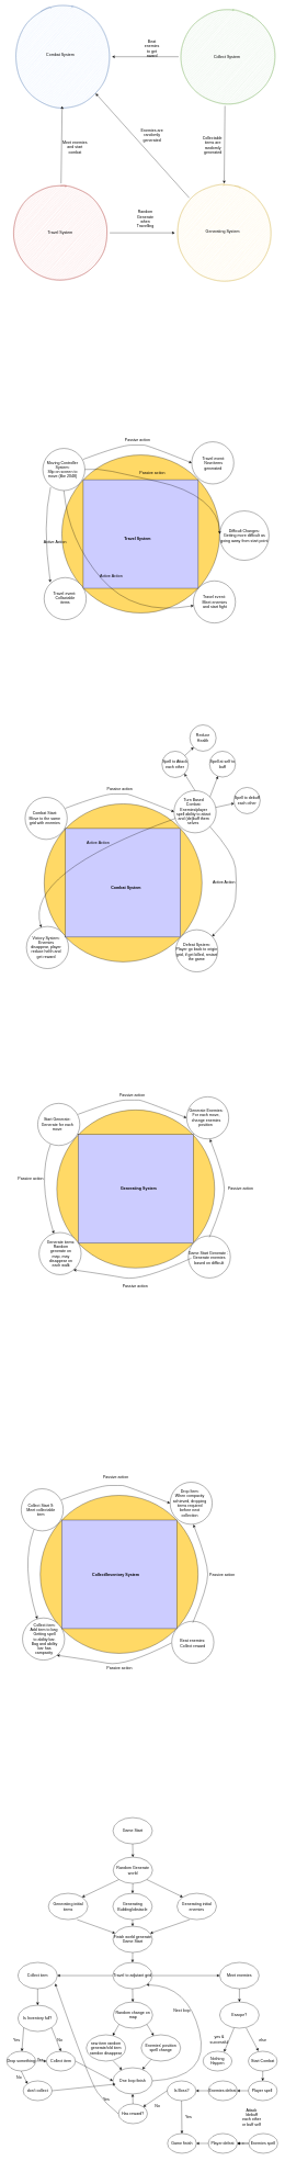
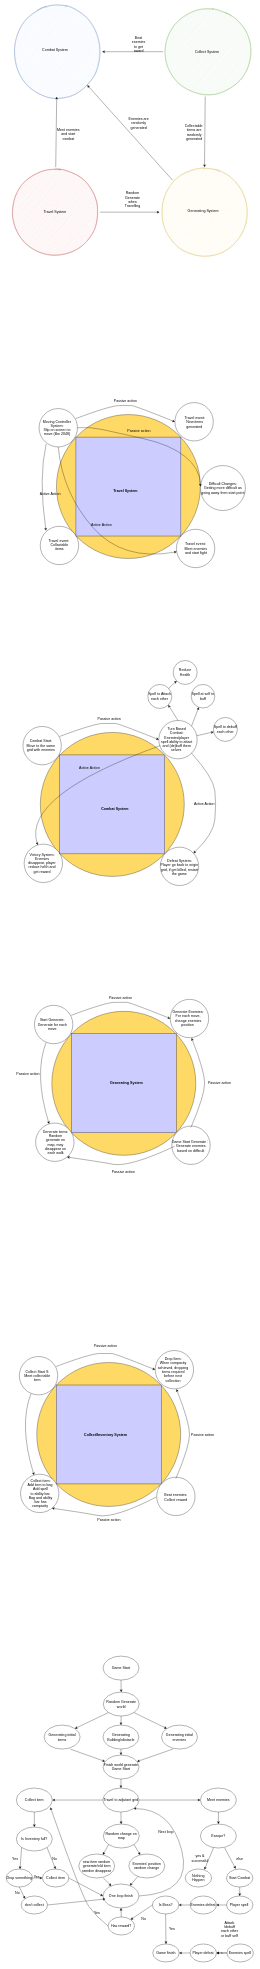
- <mxCell id="77" value="Collect item:&lt;br&gt;Add item to bag&amp;nbsp;&lt;br&gt;Getting spell to&amp;nbsp;ability bar.&lt;br&gt;Bag and ability bar has campacity&amp;nbsp;" style="text;html=1;strokeColor=none;fillColor=none;align=center;verticalAlign=middle;whiteSpace=wrap;rounded=0;" vertex="1" parent="1"><mxGeometry x="87.5" y="4932.5" width="94" height="90" as="geometry" /></mxCell>
+ <mxCell id="77" value="Collect item:&lt;br&gt;Add item to bag&amp;nbsp;&lt;br&gt;Add spell to&amp;nbsp;ability bar.&lt;br&gt;Bag and ability bar has campacity&amp;nbsp;" style="text;html=1;strokeColor=none;fillColor=none;align=center;verticalAlign=middle;whiteSpace=wrap;rounded=0;" vertex="1" parent="1"><mxGeometry x="87.5" y="4932.5" width="94" height="90" as="geometry" /></mxCell>
- <mxCell id="152" value="Enemies' position spell change" style="ellipse;whiteSpace=wrap;html=1;fillColor=#FFFFFF;" vertex="1" parent="1"><mxGeometry x="429" y="6180" width="120" height="80" as="geometry" /></mxCell>
+ <mxCell id="152" value="Enemies' position random change" style="ellipse;whiteSpace=wrap;html=1;fillColor=#FFFFFF;" vertex="1" parent="1"><mxGeometry x="429" y="6180" width="120" height="80" as="geometry" /></mxCell>
